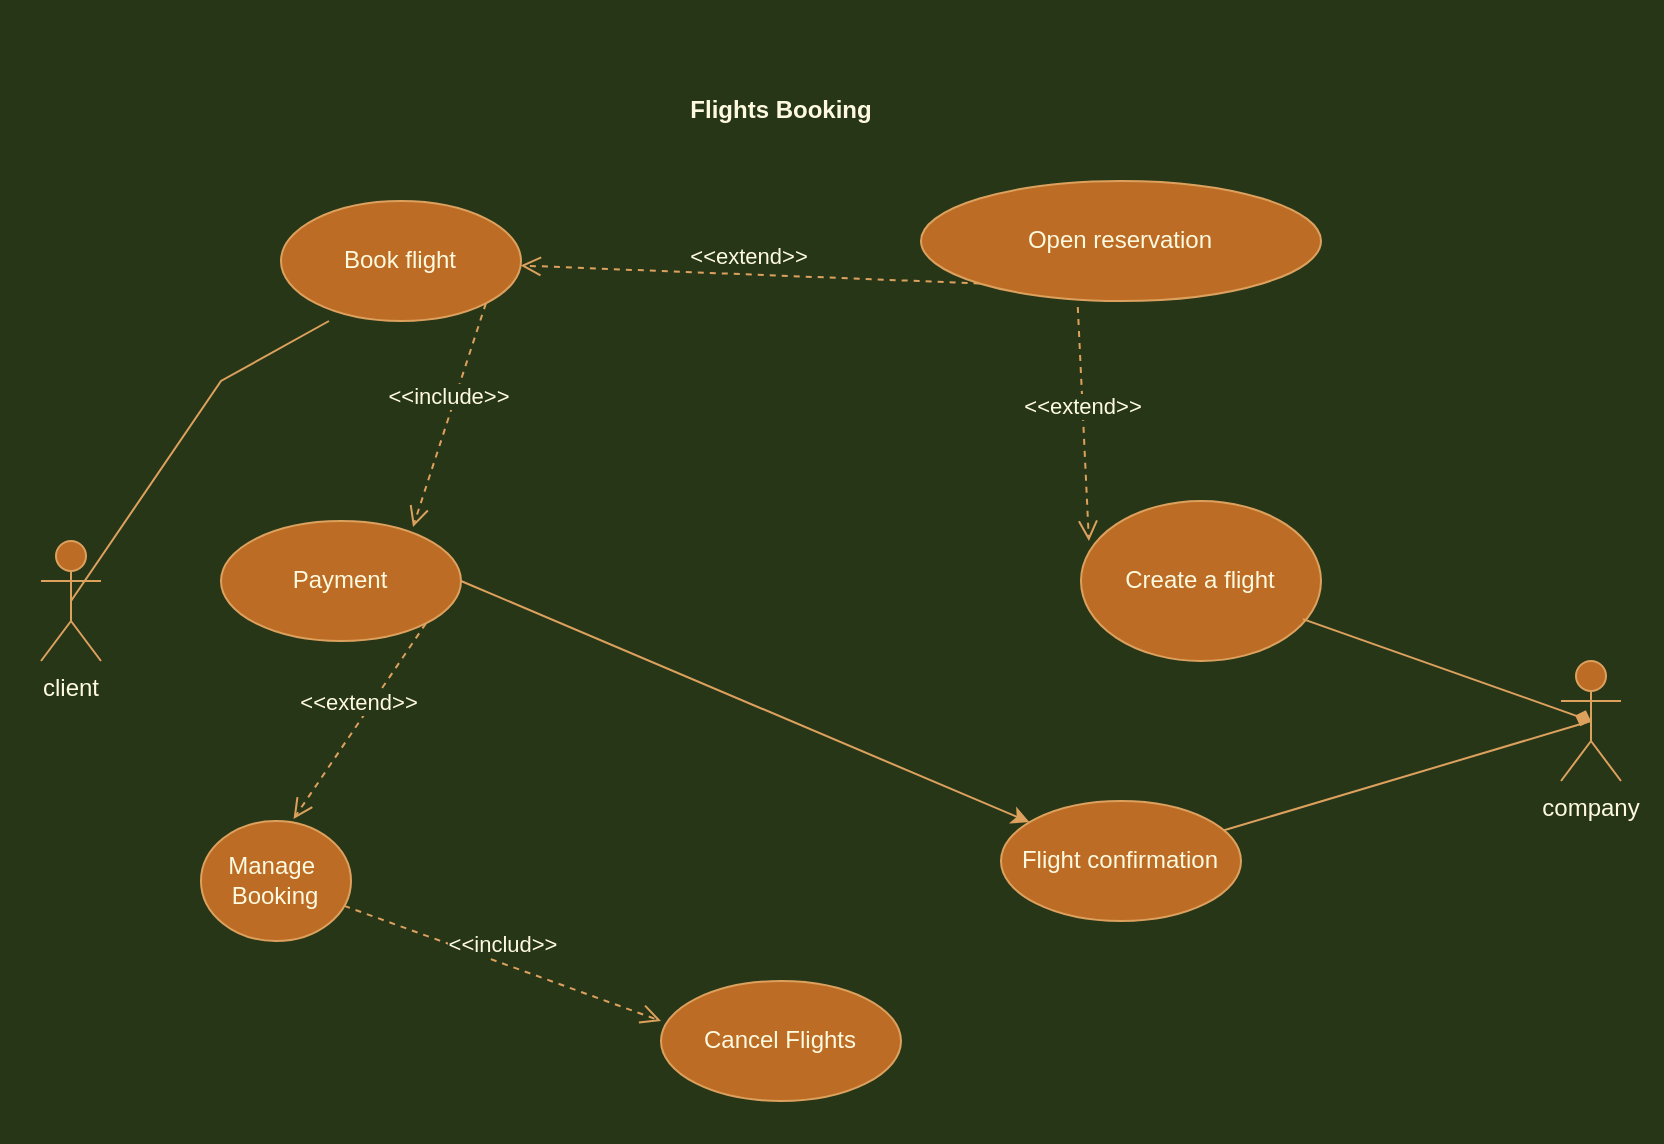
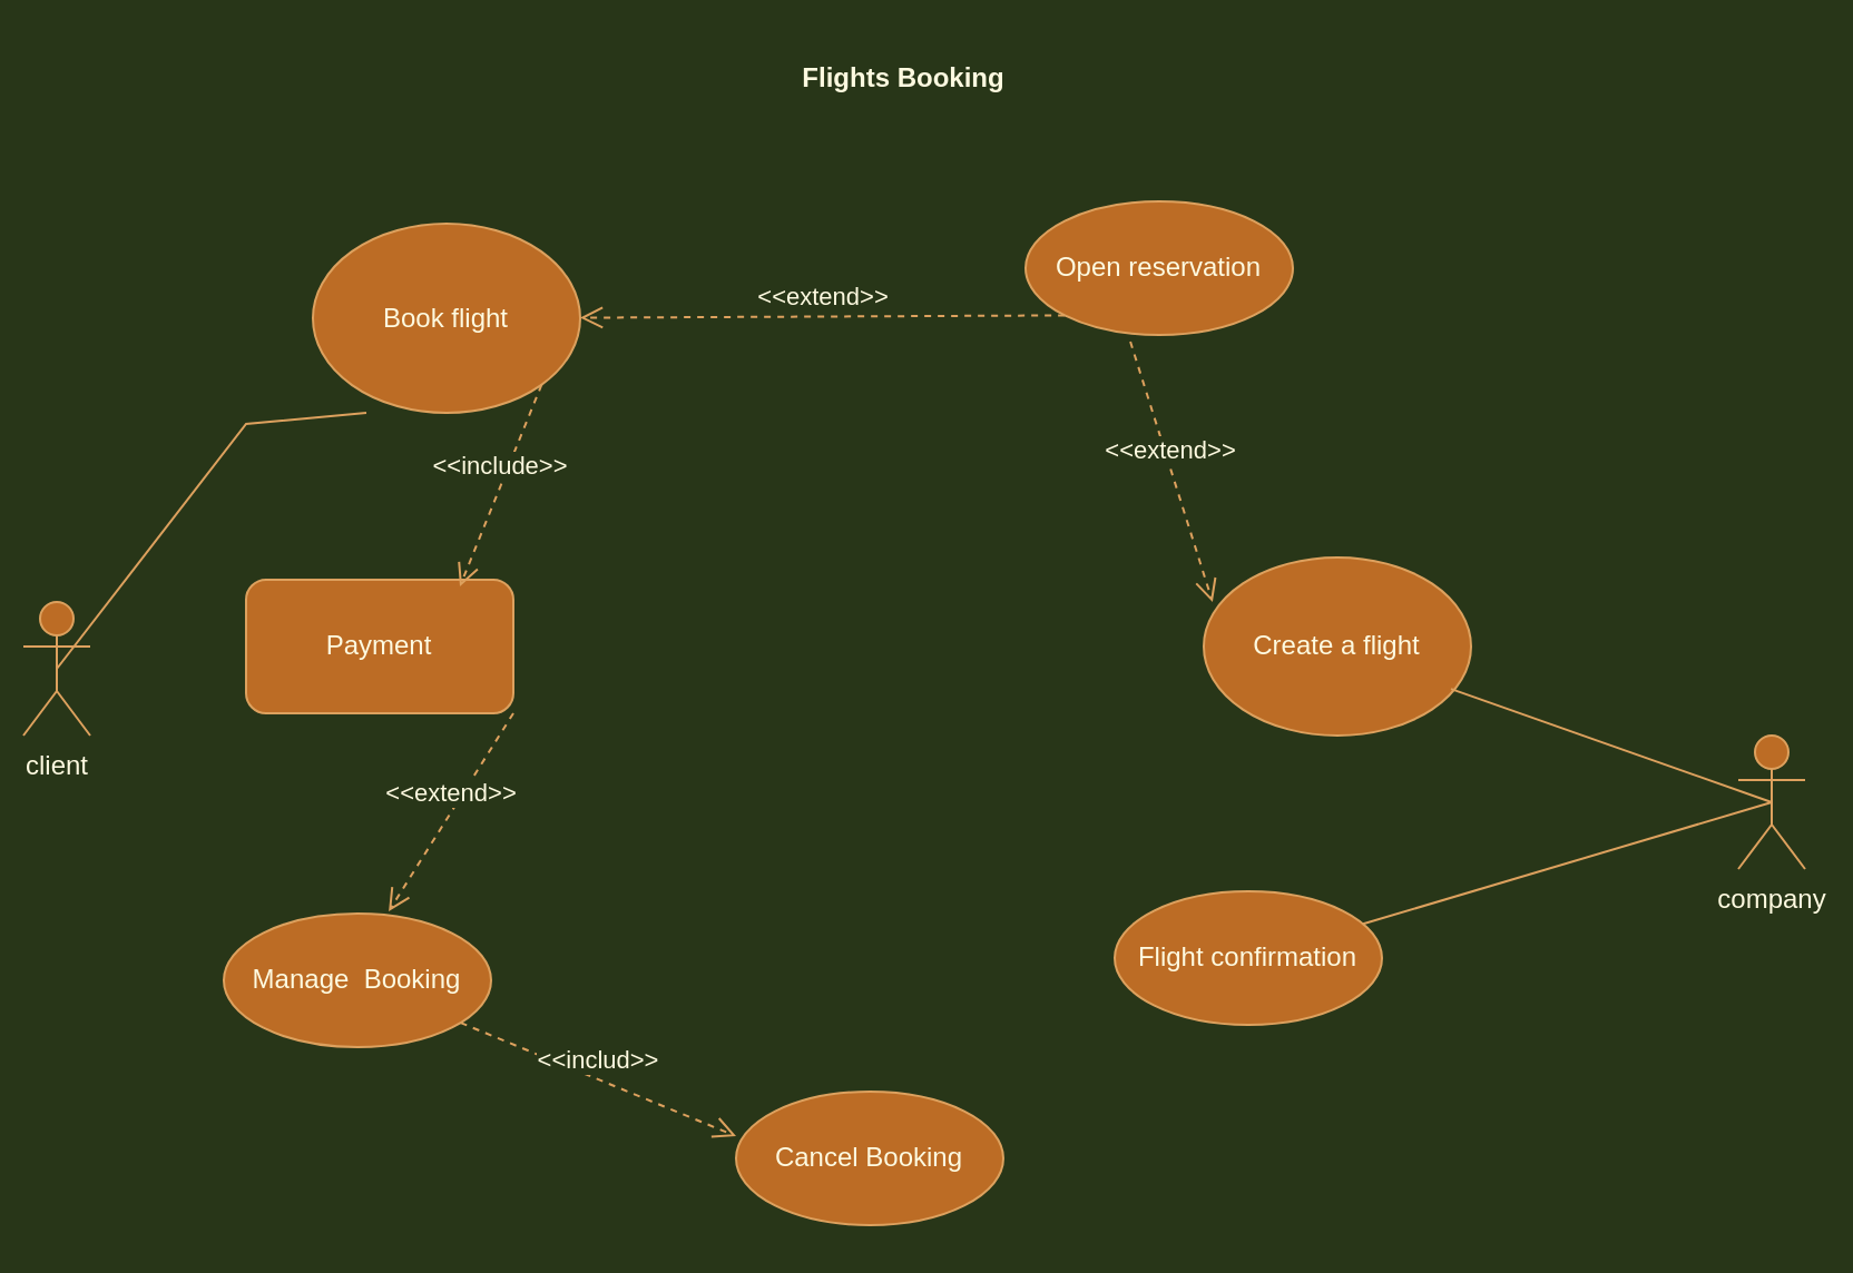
- <mxCell id="15" value="&lt;b&gt;Flights Booking&lt;/b&gt;" style="text;html=1;align=center;verticalAlign=middle;resizable=0;points=[];autosize=1;strokeColor=none;fillColor=none;fontColor=#FEFAE0;" parent="1" vertex="1"><mxGeometry x="335" y="40" width="110" height="30" as="geometry" /></mxCell>
+ <mxCell id="15" value="&lt;b&gt;Flights Booking&lt;/b&gt;" style="text;html=1;align=center;verticalAlign=middle;resizable=0;points=[];autosize=1;strokeColor=none;fillColor=none;fontColor=#FEFAE0;" parent="1" vertex="1"><mxGeometry x="350" y="20" width="110" height="30" as="geometry" /></mxCell>
- <mxCell id="6" value="Open reservation" style="ellipse;whiteSpace=wrap;html=1;fillColor=#BC6C25;strokeColor=#DDA15E;fontColor=#FEFAE0;" parent="1" vertex="1"><mxGeometry x="460" y="90" width="200" height="60" as="geometry" /></mxCell>
+ <mxCell id="6" value="Open reservation" style="ellipse;whiteSpace=wrap;html=1;fillColor=#BC6C25;strokeColor=#DDA15E;fontColor=#FEFAE0;" parent="1" vertex="1"><mxGeometry x="460" y="90" width="120" height="60" as="geometry" /></mxCell>
- <mxCell id="10" value="Book flight" style="ellipse;whiteSpace=wrap;html=1;fillColor=#BC6C25;strokeColor=#DDA15E;fontColor=#FEFAE0;" parent="1" vertex="1"><mxGeometry x="140" y="100" width="120" height="60" as="geometry" /></mxCell>
+ <mxCell id="10" value="Book flight" style="ellipse;whiteSpace=wrap;html=1;fillColor=#BC6C25;strokeColor=#DDA15E;fontColor=#FEFAE0;" parent="1" vertex="1"><mxGeometry x="140" y="100" width="120" height="85" as="geometry" /></mxCell>
- <mxCell id="9" value="Payment" style="ellipse;whiteSpace=wrap;html=1;fillColor=#BC6C25;strokeColor=#DDA15E;fontColor=#FEFAE0;" parent="1" vertex="1"><mxGeometry x="110" y="260" width="120" height="60" as="geometry" /></mxCell>
+ <mxCell id="9" value="Payment" style="whiteSpace=wrap;html=1;fillColor=#BC6C25;strokeColor=#DDA15E;fontColor=#FEFAE0;rounded=1;" parent="1" vertex="1"><mxGeometry x="110" y="260" width="120" height="60" as="geometry" /></mxCell>
- <mxCell id="2" value="client&lt;br&gt;" style="shape=umlActor;verticalLabelPosition=bottom;verticalAlign=top;html=1;outlineConnect=0;fillColor=#BC6C25;strokeColor=#DDA15E;fontColor=#FEFAE0;" parent="1" vertex="1"><mxGeometry x="20" y="270" width="30" height="60" as="geometry" /></mxCell>
+ <mxCell id="2" value="client&lt;br&gt;" style="shape=umlActor;verticalLabelPosition=bottom;verticalAlign=top;html=1;outlineConnect=0;fillColor=#BC6C25;strokeColor=#DDA15E;fontColor=#FEFAE0;" parent="1" vertex="1"><mxGeometry x="10" y="270" width="30" height="60" as="geometry" /></mxCell>
- <mxCell id="14" value="" style="endArrow=classic;html=1;rounded=0;exitX=1;exitY=0.5;exitDx=0;exitDy=0;labelBackgroundColor=#283618;strokeColor=#DDA15E;fontColor=#FEFAE0;" parent="1" source="9" target="5" edge="1"><mxGeometry width="50" height="50" relative="1" as="geometry"><mxPoint x="390" y="380" as="sourcePoint" /><mxPoint x="440" y="330" as="targetPoint" /></mxGeometry></mxCell>
- <mxCell id="7" value="" style="endArrow=diamond;html=1;rounded=0;exitX=0.925;exitY=0.738;exitDx=0;exitDy=0;exitPerimeter=0;entryX=0.5;entryY=0.5;entryDx=0;entryDy=0;entryPerimeter=0;labelBackgroundColor=#283618;strokeColor=#DDA15E;fontColor=#FEFAE0;" parent="1" source="4" target="3" edge="1"><mxGeometry width="50" height="50" relative="1" as="geometry"><mxPoint x="510" y="430" as="sourcePoint" /><mxPoint x="560" y="380" as="targetPoint" /></mxGeometry></mxCell>
+ <mxCell id="7" value="" style="endArrow=none;html=1;rounded=0;exitX=0.925;exitY=0.738;exitDx=0;exitDy=0;exitPerimeter=0;entryX=0.5;entryY=0.5;entryDx=0;entryDy=0;entryPerimeter=0;labelBackgroundColor=#283618;strokeColor=#DDA15E;fontColor=#FEFAE0;" parent="1" source="4" target="3" edge="1"><mxGeometry width="50" height="50" relative="1" as="geometry"><mxPoint x="510" y="430" as="sourcePoint" /><mxPoint x="560" y="380" as="targetPoint" /></mxGeometry></mxCell>
- <mxCell id="11" value="Manage&amp;nbsp; Booking" style="ellipse;whiteSpace=wrap;html=1;fillColor=#BC6C25;strokeColor=#DDA15E;fontColor=#FEFAE0;" parent="1" vertex="1"><mxGeometry x="100" y="410" width="75" height="60" as="geometry" /></mxCell>
+ <mxCell id="11" value="Manage&amp;nbsp; Booking" style="ellipse;whiteSpace=wrap;html=1;fillColor=#BC6C25;strokeColor=#DDA15E;fontColor=#FEFAE0;" parent="1" vertex="1"><mxGeometry x="100" y="410" width="120" height="60" as="geometry" /></mxCell>
- <mxCell id="12" value="Cancel Flights" style="ellipse;whiteSpace=wrap;html=1;fillColor=#BC6C25;strokeColor=#DDA15E;fontColor=#FEFAE0;" parent="1" vertex="1"><mxGeometry x="330" y="490" width="120" height="60" as="geometry" /></mxCell>
+ <mxCell id="12" value="Cancel Booking" style="ellipse;whiteSpace=wrap;html=1;fillColor=#BC6C25;strokeColor=#DDA15E;fontColor=#FEFAE0;" parent="1" vertex="1"><mxGeometry x="330" y="490" width="120" height="60" as="geometry" /></mxCell>
